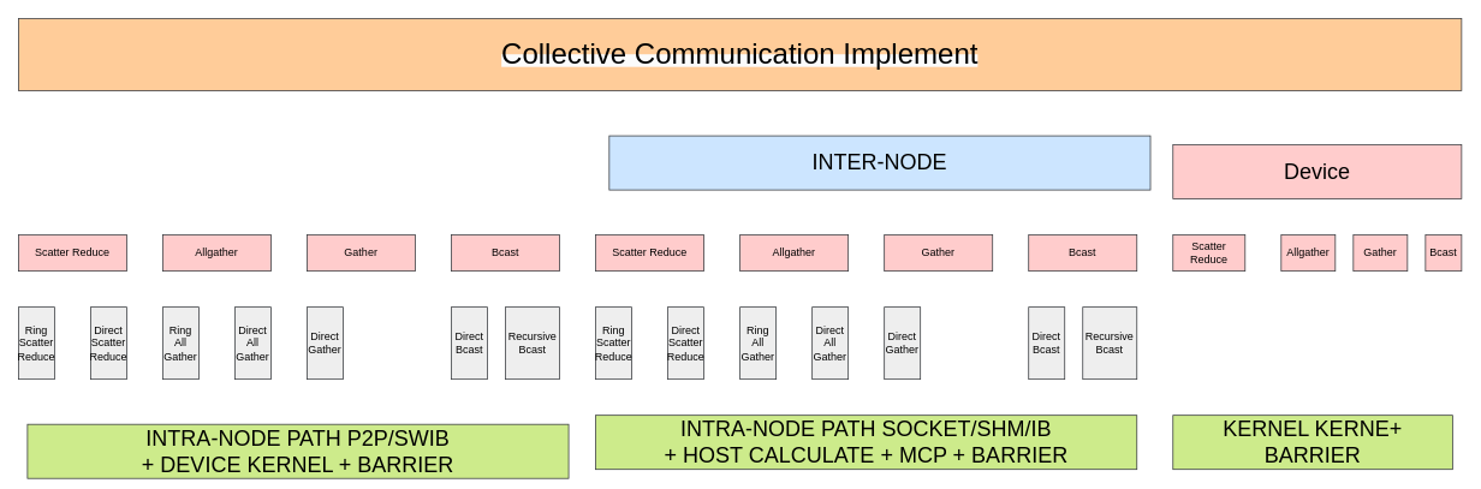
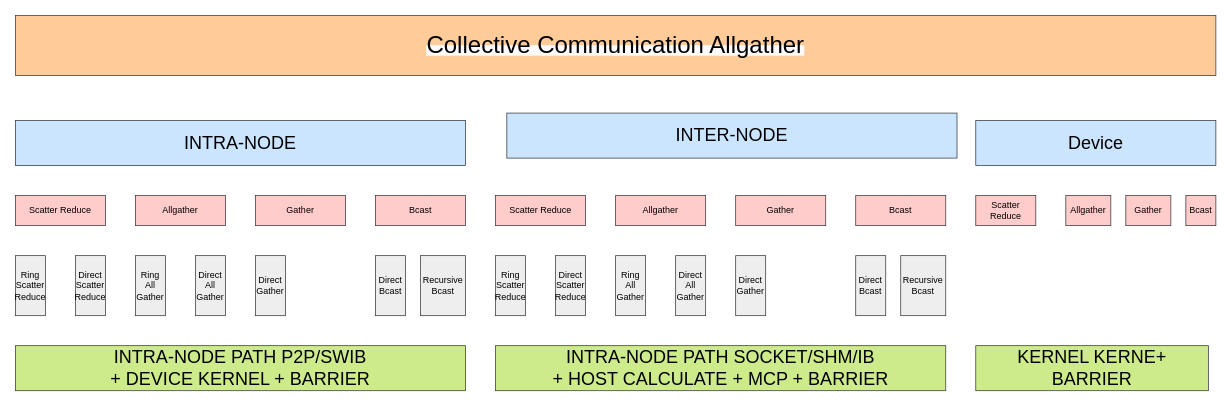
- <mxCell id="2" value="&lt;span style=&quot;color: rgb(0, 0, 0); font-family: Helvetica; font-style: normal; font-variant-ligatures: normal; font-variant-caps: normal; font-weight: 400; letter-spacing: normal; orphans: 2; text-align: center; text-indent: 0px; text-transform: none; widows: 2; word-spacing: 0px; -webkit-text-stroke-width: 0px; background-color: rgb(251, 251, 251); text-decoration-thickness: initial; text-decoration-style: initial; text-decoration-color: initial; float: none; display: inline !important;&quot;&gt;&lt;font style=&quot;font-size: 32px;&quot;&gt;Collective Communication Implement&lt;/font&gt;&lt;/span&gt;" style="rounded=0;whiteSpace=wrap;html=1;fillColor=#ffcc99;strokeColor=#36393d;" vertex="1" parent="1"><mxGeometry x="20" y="20" width="1600" height="80" as="geometry" /></mxCell>
+ <mxCell id="2" value="&lt;span style=&quot;color: rgb(0, 0, 0); font-family: Helvetica; font-style: normal; font-variant-ligatures: normal; font-variant-caps: normal; font-weight: 400; letter-spacing: normal; orphans: 2; text-align: center; text-indent: 0px; text-transform: none; widows: 2; word-spacing: 0px; -webkit-text-stroke-width: 0px; background-color: rgb(251, 251, 251); text-decoration-thickness: initial; text-decoration-style: initial; text-decoration-color: initial; float: none; display: inline !important;&quot;&gt;&lt;font style=&quot;font-size: 32px;&quot;&gt;Collective Communication Allgather&lt;/font&gt;&lt;/span&gt;" style="rounded=0;whiteSpace=wrap;html=1;fillColor=#ffcc99;strokeColor=#36393d;" vertex="1" parent="1"><mxGeometry x="20" y="20" width="1600" height="80" as="geometry" /></mxCell>
+ <mxCell id="3" value="&lt;font style=&quot;font-size: 24px;&quot;&gt;INTRA-NODE&lt;/font&gt;" style="rounded=0;whiteSpace=wrap;html=1;fillColor=#cce5ff;strokeColor=#36393d;" vertex="1" parent="1"><mxGeometry x="20" y="160" width="600" height="60" as="geometry" /></mxCell>
- <mxCell id="29" value="&lt;font style=&quot;font-size: 24px;&quot;&gt;Device&lt;/font&gt;" style="rounded=0;whiteSpace=wrap;html=1;fillColor=#ffcccc;strokeColor=#36393d;" vertex="1" parent="1"><mxGeometry x="1300" y="160" width="320" height="60" as="geometry" /></mxCell>
+ <mxCell id="29" value="&lt;font style=&quot;font-size: 24px;&quot;&gt;Device&lt;/font&gt;" style="rounded=0;whiteSpace=wrap;html=1;fillColor=#cce5ff;strokeColor=#36393d;" vertex="1" parent="1"><mxGeometry x="1300" y="160" width="320" height="60" as="geometry" /></mxCell>
- <mxCell id="14" value="&lt;font style=&quot;font-size: 24px;&quot;&gt;INTRA-NODE PATH P2P/SWIB &lt;br&gt;+ DEVICE KERNEL + BARRIER&lt;/font&gt;" style="rounded=0;whiteSpace=wrap;html=1;fillColor=#cdeb8b;strokeColor=#36393d;" vertex="1" parent="1"><mxGeometry x="30" y="470" width="600" height="60" as="geometry" /></mxCell>
+ <mxCell id="14" value="&lt;font style=&quot;font-size: 24px;&quot;&gt;INTRA-NODE PATH P2P/SWIB &lt;br&gt;+ DEVICE KERNEL + BARRIER&lt;/font&gt;" style="rounded=0;whiteSpace=wrap;html=1;fillColor=#cdeb8b;strokeColor=#36393d;" vertex="1" parent="1"><mxGeometry x="20" y="460" width="600" height="60" as="geometry" /></mxCell>
